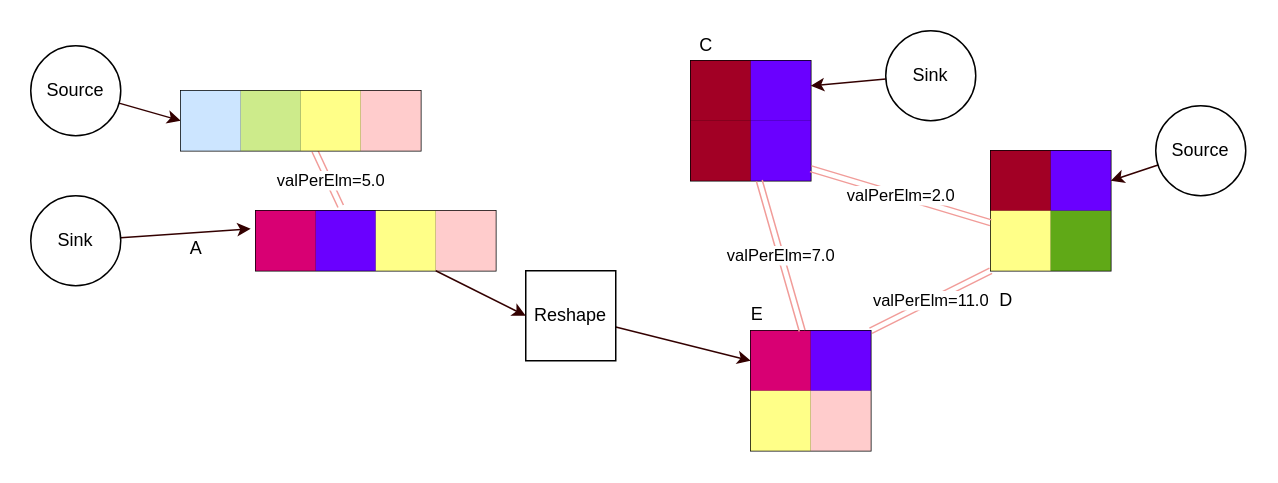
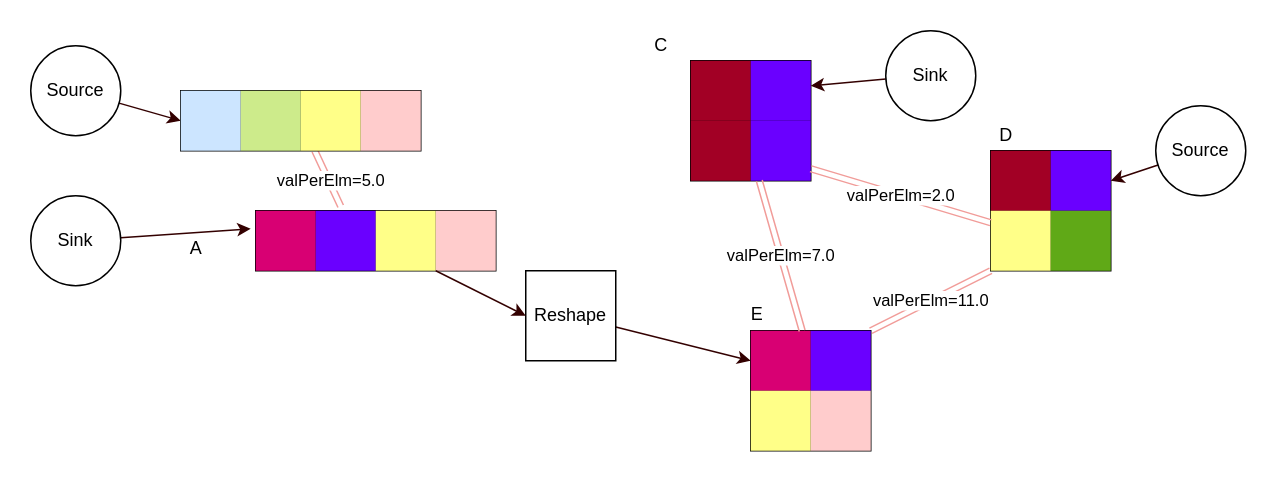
- <mxCell id="51" value="C" style="text;html=1;align=center;verticalAlign=middle;resizable=0;points=[];autosize=1;" parent="1" vertex="1"><mxGeometry x="460" y="20" width="20" height="20" as="geometry" /></mxCell>
+ <mxCell id="51" value="C" style="text;html=1;align=center;verticalAlign=middle;resizable=0;points=[];autosize=1;" parent="1" vertex="1"><mxGeometry x="430" y="20" width="20" height="20" as="geometry" /></mxCell>
- <mxCell id="52" value="D" style="text;html=1;align=center;verticalAlign=middle;resizable=0;points=[];autosize=1;" parent="1" vertex="1"><mxGeometry x="660" y="190" width="20" height="20" as="geometry" /></mxCell>
+ <mxCell id="52" value="D" style="text;html=1;align=center;verticalAlign=middle;resizable=0;points=[];autosize=1;" parent="1" vertex="1"><mxGeometry x="660" y="80" width="20" height="20" as="geometry" /></mxCell>
